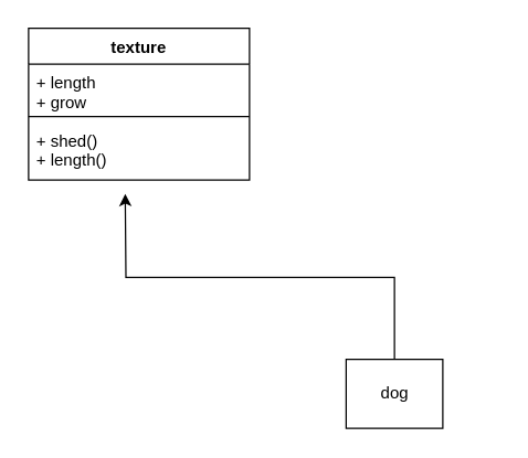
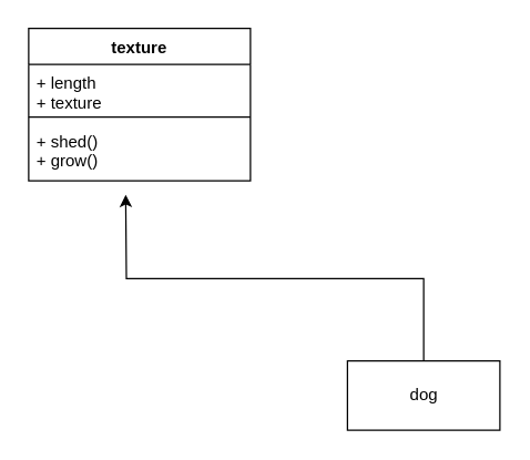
- <mxCell id="3" value="+ length&#10;+ grow&#10;" style="text;strokeColor=none;fillColor=none;align=left;verticalAlign=top;spacingLeft=4;spacingRight=4;overflow=hidden;rotatable=0;points=[[0,0.5],[1,0.5]];portConstraint=eastwest;" vertex="1" parent="2"><mxGeometry y="26" width="160" height="34" as="geometry" /></mxCell>
+ <mxCell id="3" value="+ length&#10;+ texture&#10;" style="text;strokeColor=none;fillColor=none;align=left;verticalAlign=top;spacingLeft=4;spacingRight=4;overflow=hidden;rotatable=0;points=[[0,0.5],[1,0.5]];portConstraint=eastwest;" vertex="1" parent="2"><mxGeometry y="26" width="160" height="34" as="geometry" /></mxCell>
- <mxCell id="5" value="+ shed()&#10;+ length()" style="text;strokeColor=none;fillColor=none;align=left;verticalAlign=top;spacingLeft=4;spacingRight=4;overflow=hidden;rotatable=0;points=[[0,0.5],[1,0.5]];portConstraint=eastwest;" vertex="1" parent="2"><mxGeometry y="68" width="160" height="42" as="geometry" /></mxCell>
+ <mxCell id="5" value="+ shed()&#10;+ grow()" style="text;strokeColor=none;fillColor=none;align=left;verticalAlign=top;spacingLeft=4;spacingRight=4;overflow=hidden;rotatable=0;points=[[0,0.5],[1,0.5]];portConstraint=eastwest;" vertex="1" parent="2"><mxGeometry y="68" width="160" height="42" as="geometry" /></mxCell>
- <mxCell id="7" value="dog" style="html=1;" vertex="1" parent="1"><mxGeometry x="250" y="260" width="70" height="50" as="geometry" /></mxCell>
+ <mxCell id="7" value="dog" style="html=1;" vertex="1" parent="1"><mxGeometry x="250" y="260" width="110" height="50" as="geometry" /></mxCell>
